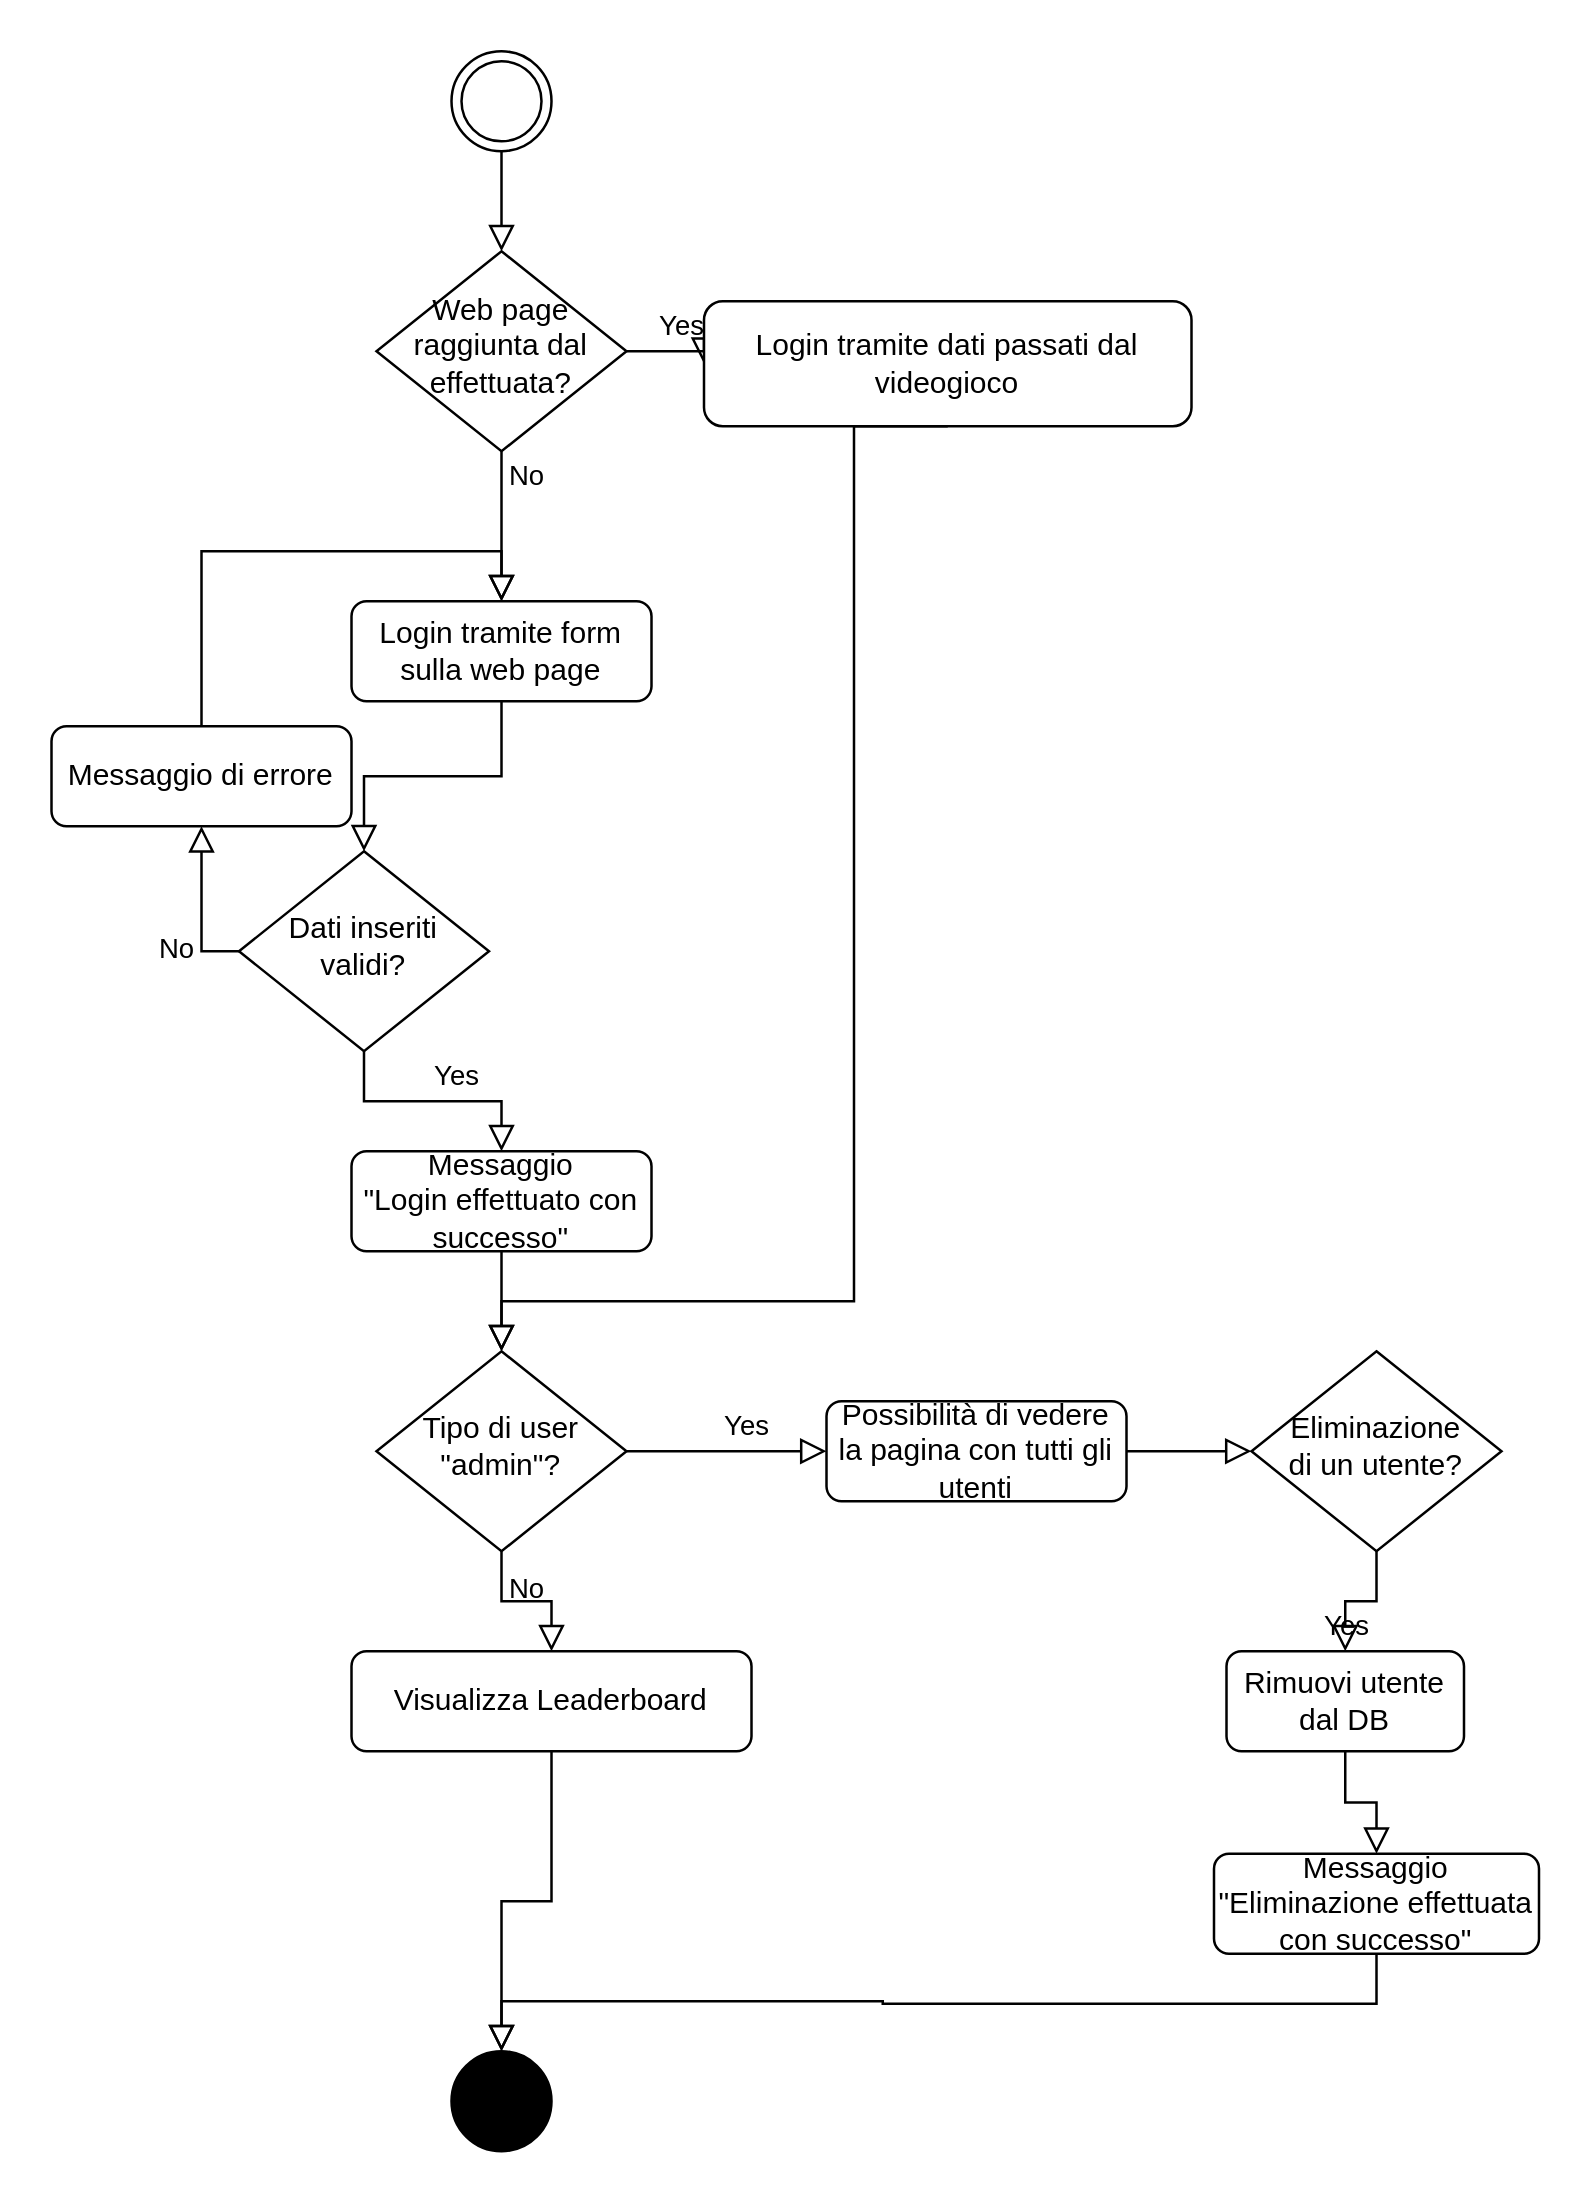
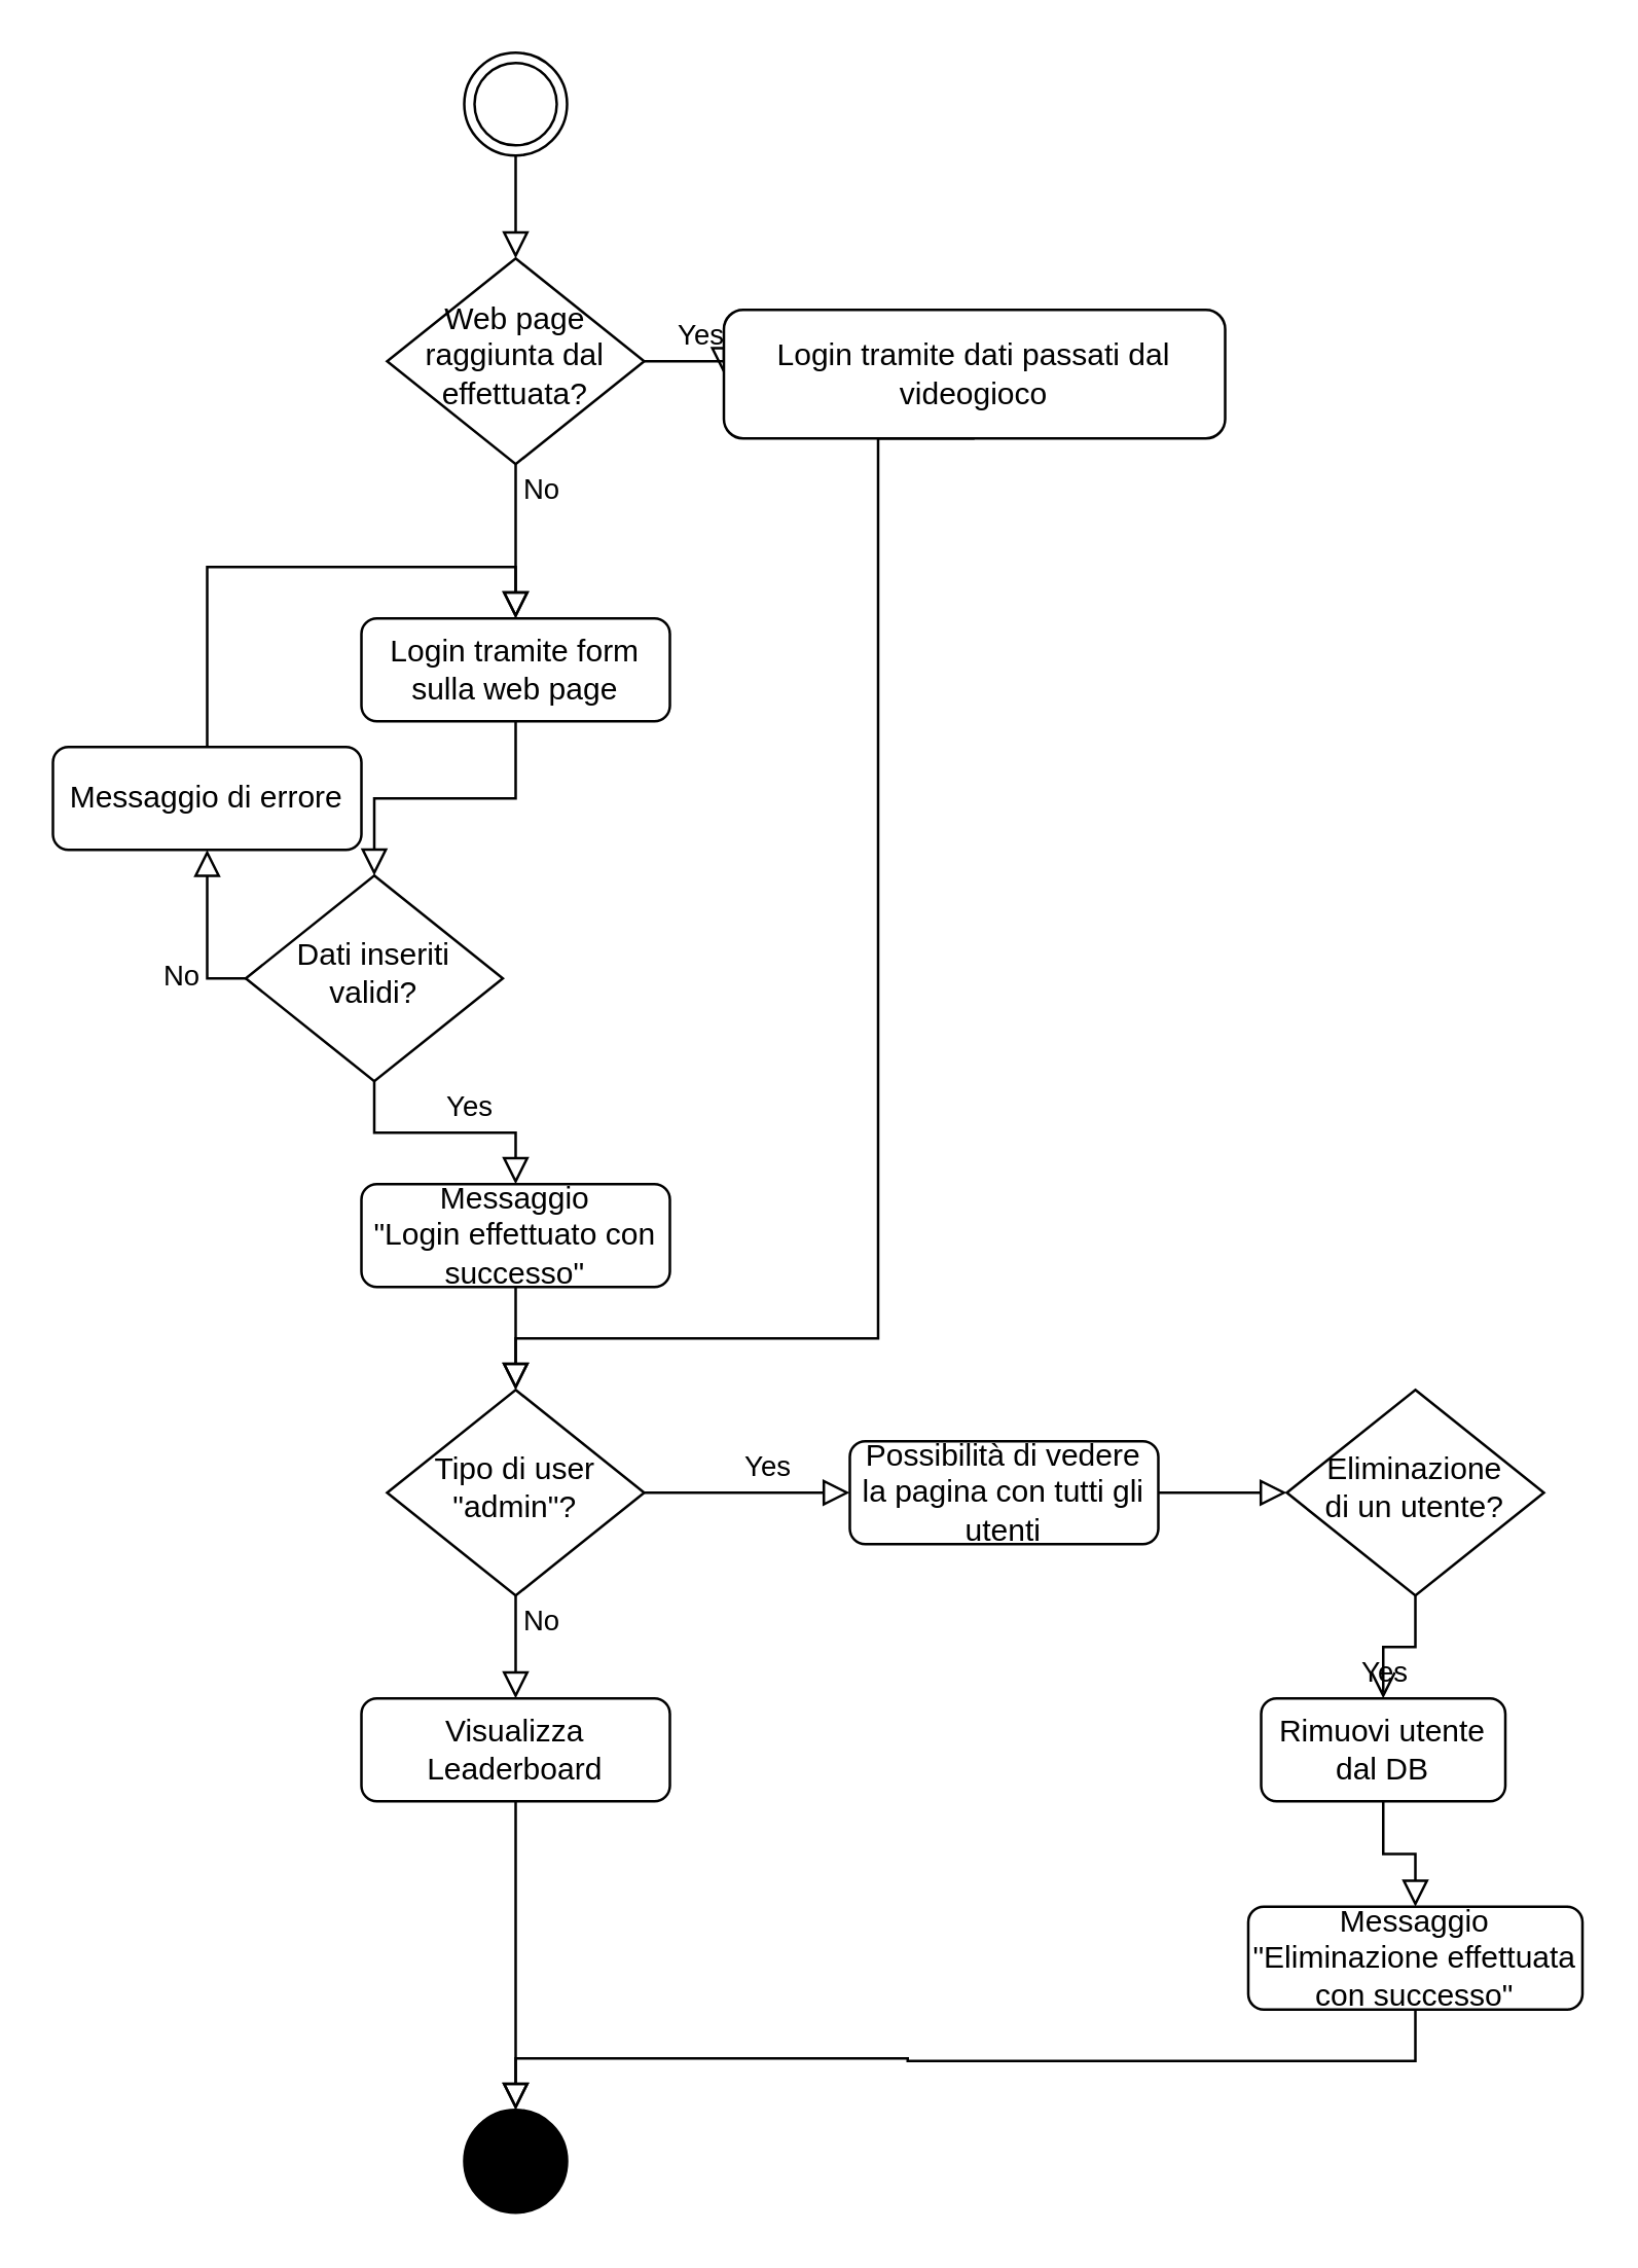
- <mxCell id="28" value="Yes" style="edgeStyle=orthogonalEdgeStyle;rounded=0;html=1;jettySize=auto;orthogonalLoop=1;fontSize=11;endArrow=block;endFill=0;endSize=8;strokeWidth=1;shadow=0;labelBackgroundColor=none;entryX=0.5;entryY=0;entryDx=0;entryDy=0;exitX=0.5;exitY=1;exitDx=0;exitDy=0;" edge="1" parent="1" source="24" target="26"><mxGeometry x="0.206" y="10" relative="1" as="geometry"><mxPoint as="offset" /><mxPoint x="620" y="490" as="targetPoint" /><mxPoint x="570" y="490" as="sourcePoint" /></mxGeometry></mxCell>
+ <mxCell id="28" value="Yes" style="edgeStyle=orthogonalEdgeStyle;rounded=0;html=1;jettySize=auto;orthogonalLoop=1;fontSize=11;endArrow=open;endFill=0;endSize=8;strokeWidth=1;shadow=0;labelBackgroundColor=none;entryX=0.5;entryY=0;entryDx=0;entryDy=0;exitX=0.5;exitY=1;exitDx=0;exitDy=0;" edge="1" parent="1" source="24" target="26"><mxGeometry x="0.206" y="10" relative="1" as="geometry"><mxPoint as="offset" /><mxPoint x="620" y="490" as="targetPoint" /><mxPoint x="570" y="490" as="sourcePoint" /></mxGeometry></mxCell>
- <mxCell id="20" value="Visualizza Leaderboard" style="rounded=1;whiteSpace=wrap;html=1;fontSize=12;glass=0;strokeWidth=1;shadow=0;" vertex="1" parent="1"><mxGeometry x="140" y="660" width="160" height="40" as="geometry" /></mxCell>
+ <mxCell id="20" value="Visualizza Leaderboard" style="rounded=1;whiteSpace=wrap;html=1;fontSize=12;glass=0;strokeWidth=1;shadow=0;" vertex="1" parent="1"><mxGeometry x="140" y="660" width="120" height="40" as="geometry" /></mxCell>
